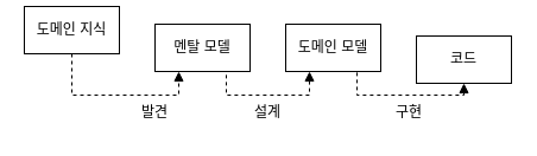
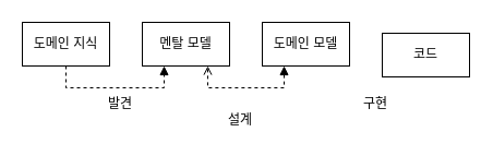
- <mxCell id="3" value="도메인 지식" style="rounded=0;whiteSpace=wrap;html=1;" vertex="1" parent="1"><mxGeometry x="20" y="5" width="80" height="40" as="geometry" /></mxCell>
+ <mxCell id="3" value="도메인 지식" style="rounded=0;whiteSpace=wrap;html=1;" vertex="1" parent="1"><mxGeometry x="20" y="20" width="80" height="40" as="geometry" /></mxCell>
- <mxCell id="5" style="edgeStyle=orthogonalEdgeStyle;rounded=0;orthogonalLoop=1;jettySize=auto;html=1;entryX=0.75;entryY=1;entryDx=0;entryDy=0;startArrow=block;startFill=1;endArrow=none;endFill=0;dashed=1;" edge="1" parent="1" source="6" target="4"><mxGeometry relative="1" as="geometry"><Array as="points"><mxPoint x="260" y="80" /><mxPoint x="190" y="80" /></Array></mxGeometry></mxCell>
+ <mxCell id="5" style="edgeStyle=orthogonalEdgeStyle;rounded=0;orthogonalLoop=1;jettySize=auto;html=1;entryX=0.75;entryY=1;entryDx=0;entryDy=0;startArrow=block;startFill=1;endArrow=open;endFill=0;dashed=1;" edge="1" parent="1" source="6" target="4"><mxGeometry relative="1" as="geometry"><Array as="points"><mxPoint x="260" y="80" /><mxPoint x="190" y="80" /></Array></mxGeometry></mxCell>
- <mxCell id="7" style="edgeStyle=orthogonalEdgeStyle;rounded=0;orthogonalLoop=1;jettySize=auto;html=1;entryX=0.75;entryY=1;entryDx=0;entryDy=0;startArrow=block;startFill=1;endArrow=none;endFill=0;dashed=1;" edge="1" parent="1" source="8" target="6"><mxGeometry relative="1" as="geometry"><Array as="points"><mxPoint x="390" y="80" /><mxPoint x="300" y="80" /></Array></mxGeometry></mxCell>
- <mxCell id="9" value="발견" style="text;html=1;align=center;verticalAlign=middle;whiteSpace=wrap;rounded=0;" vertex="1" parent="1"><mxGeometry x="100" y="80" width="60" height="30" as="geometry" /></mxCell>
+ <mxCell id="9" value="발견" style="text;html=1;align=center;verticalAlign=middle;whiteSpace=wrap;rounded=0;" vertex="1" parent="1"><mxGeometry x="80" y="80" width="60" height="30" as="geometry" /></mxCell>
- <mxCell id="10" value="설계" style="text;html=1;align=center;verticalAlign=middle;whiteSpace=wrap;rounded=0;" vertex="1" parent="1"><mxGeometry x="195" y="80" width="60" height="30" as="geometry" /></mxCell>
+ <mxCell id="10" value="설계" style="text;html=1;align=center;verticalAlign=middle;whiteSpace=wrap;rounded=0;" vertex="1" parent="1"><mxGeometry x="190" y="95" width="60" height="30" as="geometry" /></mxCell>
